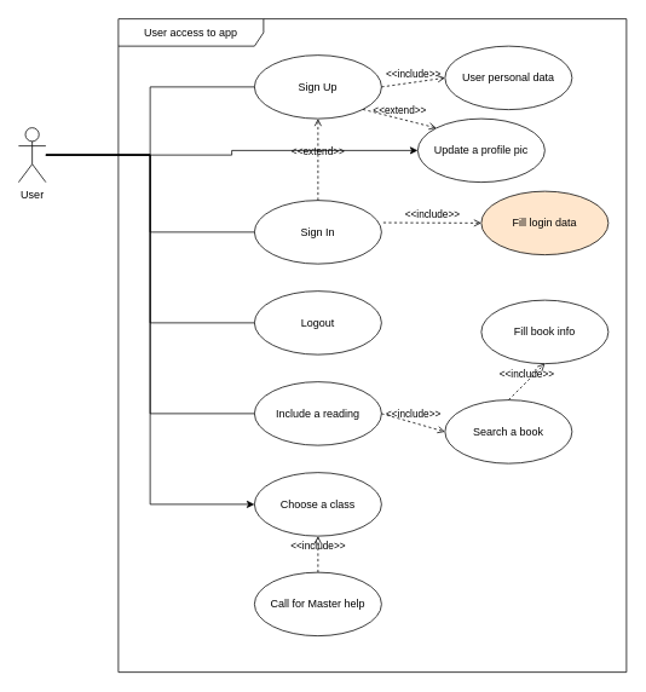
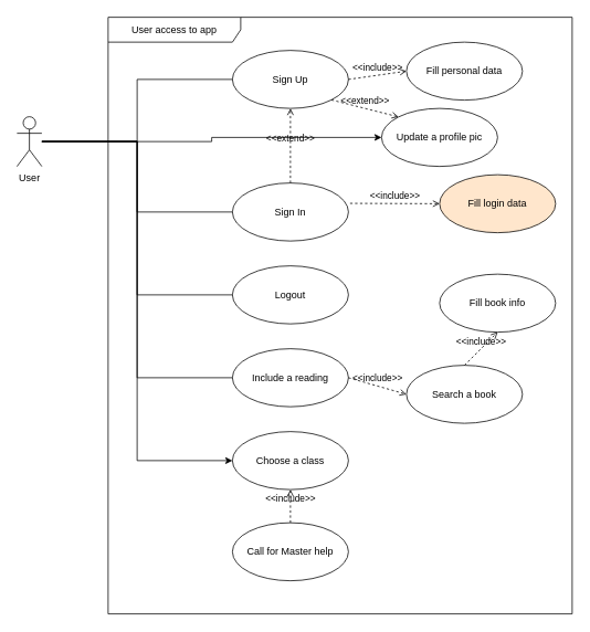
- <mxCell id="14" value="User personal data" style="ellipse;whiteSpace=wrap;html=1;" vertex="1" parent="9"><mxGeometry x="360" y="30" width="140" height="70" as="geometry" /></mxCell>
+ <mxCell id="14" value="Fill personal data" style="ellipse;whiteSpace=wrap;html=1;" vertex="1" parent="9"><mxGeometry x="360" y="30" width="140" height="70" as="geometry" /></mxCell>
